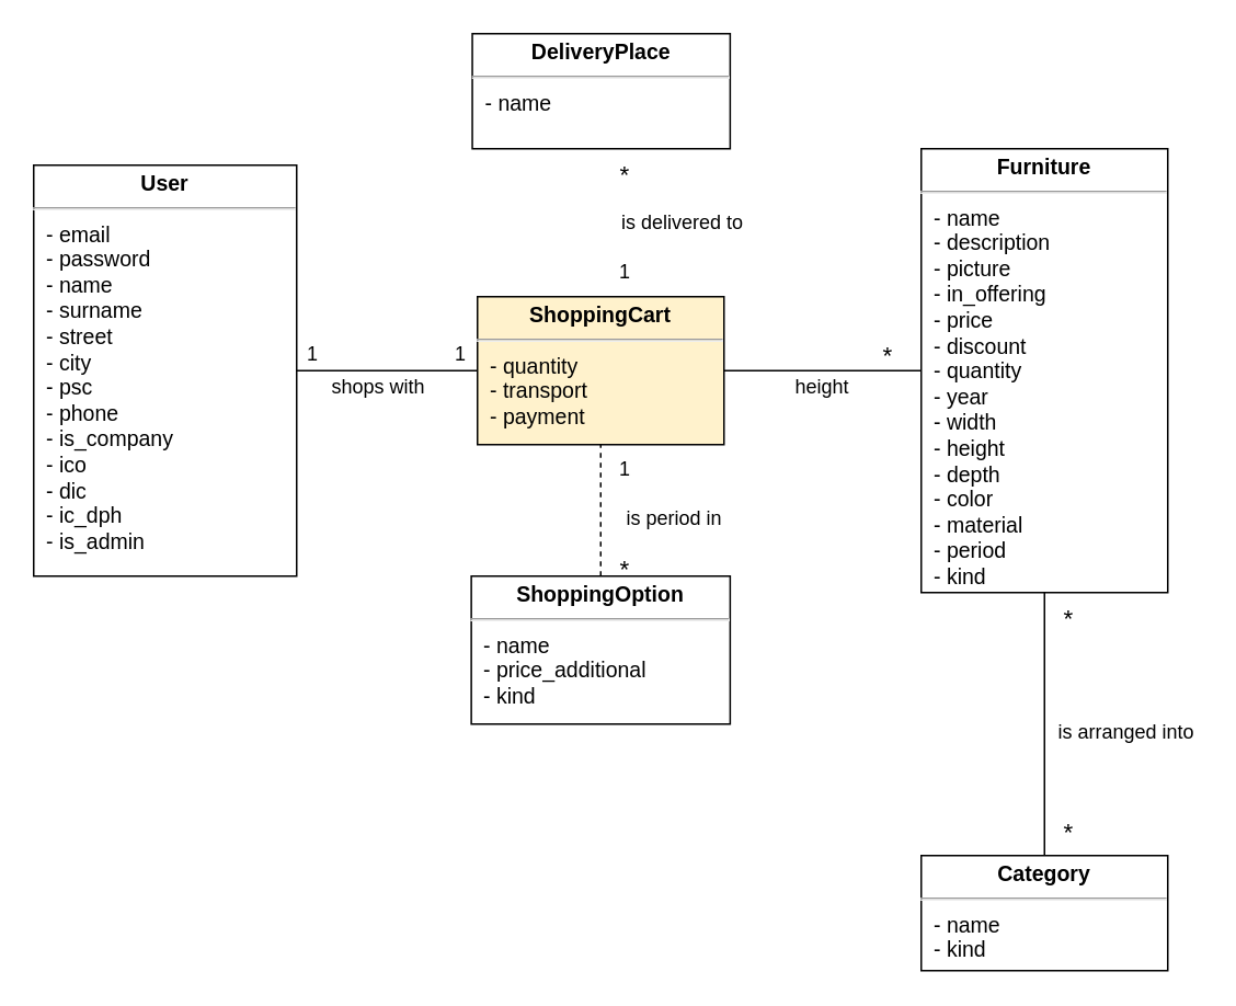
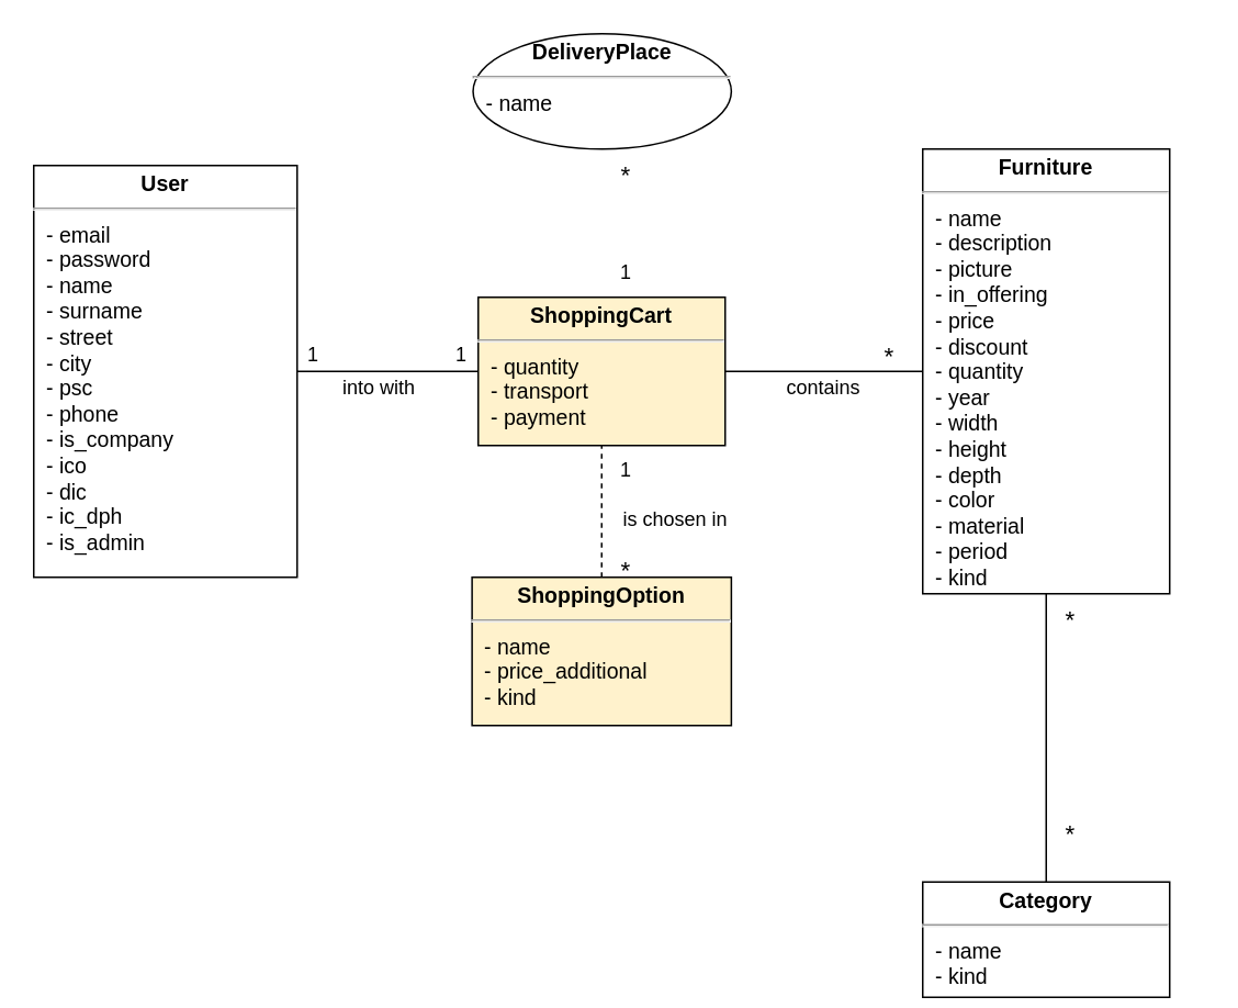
- <mxCell id="18" value="&lt;p style=&quot;margin: 4px 0px 0px ; text-align: center ; font-size: 13px&quot;&gt;&lt;b&gt;&lt;font style=&quot;font-size: 13px&quot;&gt;DeliveryPlace&lt;/font&gt;&lt;/b&gt;&lt;/p&gt;&lt;hr style=&quot;font-size: 13px&quot;&gt;&lt;p style=&quot;margin: 0px 0px 0px 8px ; font-size: 13px&quot;&gt;&lt;font style=&quot;font-size: 13px&quot;&gt;- name&lt;/font&gt;&lt;/p&gt;" style="verticalAlign=top;align=left;overflow=fill;fontSize=12;fontFamily=Helvetica;html=1;" vertex="1" parent="1"><mxGeometry x="286.87" y="20" width="156.88" height="70" as="geometry" /></mxCell>
+ <mxCell id="18" value="&lt;p style=&quot;margin: 4px 0px 0px ; text-align: center ; font-size: 13px&quot;&gt;&lt;b&gt;&lt;font style=&quot;font-size: 13px&quot;&gt;DeliveryPlace&lt;/font&gt;&lt;/b&gt;&lt;/p&gt;&lt;hr style=&quot;font-size: 13px&quot;&gt;&lt;p style=&quot;margin: 0px 0px 0px 8px ; font-size: 13px&quot;&gt;&lt;font style=&quot;font-size: 13px&quot;&gt;- name&lt;/font&gt;&lt;/p&gt;" style="ellipse;verticalAlign=top;align=left;overflow=fill;fontSize=12;fontFamily=Helvetica;html=1;" vertex="1" parent="1"><mxGeometry x="286.87" y="20" width="156.88" height="70" as="geometry" /></mxCell>
- <mxCell id="21" value="is delivered to" style="text;html=1;strokeColor=none;fillColor=none;align=center;verticalAlign=middle;whiteSpace=wrap;rounded=0;" vertex="1" parent="1"><mxGeometry x="370" y="120" width="90" height="30" as="geometry" /></mxCell>
- <mxCell id="11" value="shops with" style="text;html=1;strokeColor=none;fillColor=none;align=center;verticalAlign=middle;whiteSpace=wrap;rounded=0;" vertex="1" parent="1"><mxGeometry x="200" y="220" width="60" height="30" as="geometry" /></mxCell>
+ <mxCell id="11" value="into with" style="text;html=1;strokeColor=none;fillColor=none;align=center;verticalAlign=middle;whiteSpace=wrap;rounded=0;" vertex="1" parent="1"><mxGeometry x="200" y="220" width="60" height="30" as="geometry" /></mxCell>
- <mxCell id="16" value="height" style="text;html=1;strokeColor=none;fillColor=none;align=center;verticalAlign=middle;whiteSpace=wrap;rounded=0;" vertex="1" parent="1"><mxGeometry x="470" y="220" width="60" height="30" as="geometry" /></mxCell>
+ <mxCell id="16" value="contains" style="text;html=1;strokeColor=none;fillColor=none;align=center;verticalAlign=middle;whiteSpace=wrap;rounded=0;" vertex="1" parent="1"><mxGeometry x="470" y="220" width="60" height="30" as="geometry" /></mxCell>
- <mxCell id="17" value="is period in" style="text;html=1;strokeColor=none;fillColor=none;align=center;verticalAlign=middle;whiteSpace=wrap;rounded=0;" vertex="1" parent="1"><mxGeometry x="375" y="300" width="70" height="30" as="geometry" /></mxCell>
+ <mxCell id="17" value="is chosen in" style="text;html=1;strokeColor=none;fillColor=none;align=center;verticalAlign=middle;whiteSpace=wrap;rounded=0;" vertex="1" parent="1"><mxGeometry x="375" y="300" width="70" height="30" as="geometry" /></mxCell>
- <mxCell id="7" value="&lt;p style=&quot;margin: 4px 0px 0px ; text-align: center ; font-size: 13px&quot;&gt;&lt;b&gt;&lt;font style=&quot;font-size: 13px&quot;&gt;ShoppingOption&lt;/font&gt;&lt;/b&gt;&lt;/p&gt;&lt;hr style=&quot;font-size: 13px&quot;&gt;&lt;p style=&quot;margin: 0px 0px 0px 8px ; font-size: 13px&quot;&gt;&lt;font style=&quot;font-size: 13px&quot;&gt;- name&lt;br&gt;&lt;/font&gt;&lt;/p&gt;&lt;p style=&quot;margin: 0px 0px 0px 8px ; font-size: 13px&quot;&gt;&lt;font style=&quot;font-size: 13px&quot;&gt;- price_additional&lt;br&gt;&lt;/font&gt;&lt;/p&gt;&lt;p style=&quot;margin: 0px 0px 0px 8px ; font-size: 13px&quot;&gt;&lt;font style=&quot;font-size: 13px&quot;&gt;- kind&lt;/font&gt;&lt;/p&gt;&lt;p style=&quot;margin: 0px 0px 0px 8px ; font-size: 13px&quot;&gt;&lt;font style=&quot;font-size: 13px&quot;&gt;&lt;br&gt;&lt;/font&gt;&lt;/p&gt;" style="verticalAlign=top;align=left;overflow=fill;fontSize=12;fontFamily=Helvetica;html=1;" vertex="1" parent="1"><mxGeometry x="286.25" y="350" width="157.5" height="90" as="geometry" /></mxCell>
+ <mxCell id="7" value="&lt;p style=&quot;margin: 4px 0px 0px ; text-align: center ; font-size: 13px&quot;&gt;&lt;b&gt;&lt;font style=&quot;font-size: 13px&quot;&gt;ShoppingOption&lt;/font&gt;&lt;/b&gt;&lt;/p&gt;&lt;hr style=&quot;font-size: 13px&quot;&gt;&lt;p style=&quot;margin: 0px 0px 0px 8px ; font-size: 13px&quot;&gt;&lt;font style=&quot;font-size: 13px&quot;&gt;- name&lt;br&gt;&lt;/font&gt;&lt;/p&gt;&lt;p style=&quot;margin: 0px 0px 0px 8px ; font-size: 13px&quot;&gt;&lt;font style=&quot;font-size: 13px&quot;&gt;- price_additional&lt;br&gt;&lt;/font&gt;&lt;/p&gt;&lt;p style=&quot;margin: 0px 0px 0px 8px ; font-size: 13px&quot;&gt;&lt;font style=&quot;font-size: 13px&quot;&gt;- kind&lt;/font&gt;&lt;/p&gt;&lt;p style=&quot;margin: 0px 0px 0px 8px ; font-size: 13px&quot;&gt;&lt;font style=&quot;font-size: 13px&quot;&gt;&lt;br&gt;&lt;/font&gt;&lt;/p&gt;" style="verticalAlign=top;align=left;overflow=fill;fontSize=12;fontFamily=Helvetica;html=1;fillColor=#fff2cc;" vertex="1" parent="1"><mxGeometry x="286.25" y="350" width="157.5" height="90" as="geometry" /></mxCell>
- <mxCell id="25" value="is arranged into" style="text;html=1;strokeColor=none;fillColor=none;align=center;verticalAlign=middle;whiteSpace=wrap;rounded=0;" vertex="1" parent="1"><mxGeometry x="640" y="430" width="90" height="30" as="geometry" /></mxCell>
- <mxCell id="22" value="&lt;p style=&quot;margin: 4px 0px 0px ; text-align: center ; font-size: 13px&quot;&gt;&lt;b&gt;&lt;font style=&quot;font-size: 13px&quot;&gt;Category&lt;/font&gt;&lt;/b&gt;&lt;/p&gt;&lt;hr style=&quot;font-size: 13px&quot;&gt;&lt;p style=&quot;margin: 0px 0px 0px 8px ; font-size: 13px&quot;&gt;&lt;font style=&quot;font-size: 13px&quot;&gt;- name&lt;/font&gt;&lt;/p&gt;&lt;p style=&quot;margin: 0px 0px 0px 8px ; font-size: 13px&quot;&gt;&lt;font style=&quot;font-size: 13px&quot;&gt;- kind&lt;br&gt;&lt;/font&gt;&lt;/p&gt;&lt;br&gt;&lt;p style=&quot;margin: 0px 0px 0px 8px ; font-size: 13px&quot;&gt;&lt;font style=&quot;font-size: 13px&quot;&gt;&lt;br&gt;&lt;/font&gt;&lt;/p&gt;" style="verticalAlign=top;align=left;overflow=fill;fontSize=12;fontFamily=Helvetica;html=1;" vertex="1" parent="1"><mxGeometry x="560" y="520" width="150" height="70" as="geometry" /></mxCell>
+ <mxCell id="22" value="&lt;p style=&quot;margin: 4px 0px 0px ; text-align: center ; font-size: 13px&quot;&gt;&lt;b&gt;&lt;font style=&quot;font-size: 13px&quot;&gt;Category&lt;/font&gt;&lt;/b&gt;&lt;/p&gt;&lt;hr style=&quot;font-size: 13px&quot;&gt;&lt;p style=&quot;margin: 0px 0px 0px 8px ; font-size: 13px&quot;&gt;&lt;font style=&quot;font-size: 13px&quot;&gt;- name&lt;/font&gt;&lt;/p&gt;&lt;p style=&quot;margin: 0px 0px 0px 8px ; font-size: 13px&quot;&gt;&lt;font style=&quot;font-size: 13px&quot;&gt;- kind&lt;br&gt;&lt;/font&gt;&lt;/p&gt;&lt;br&gt;&lt;p style=&quot;margin: 0px 0px 0px 8px ; font-size: 13px&quot;&gt;&lt;font style=&quot;font-size: 13px&quot;&gt;&lt;br&gt;&lt;/font&gt;&lt;/p&gt;" style="verticalAlign=top;align=left;overflow=fill;fontSize=12;fontFamily=Helvetica;html=1;" vertex="1" parent="1"><mxGeometry x="560" y="535" width="150" height="70" as="geometry" /></mxCell>
